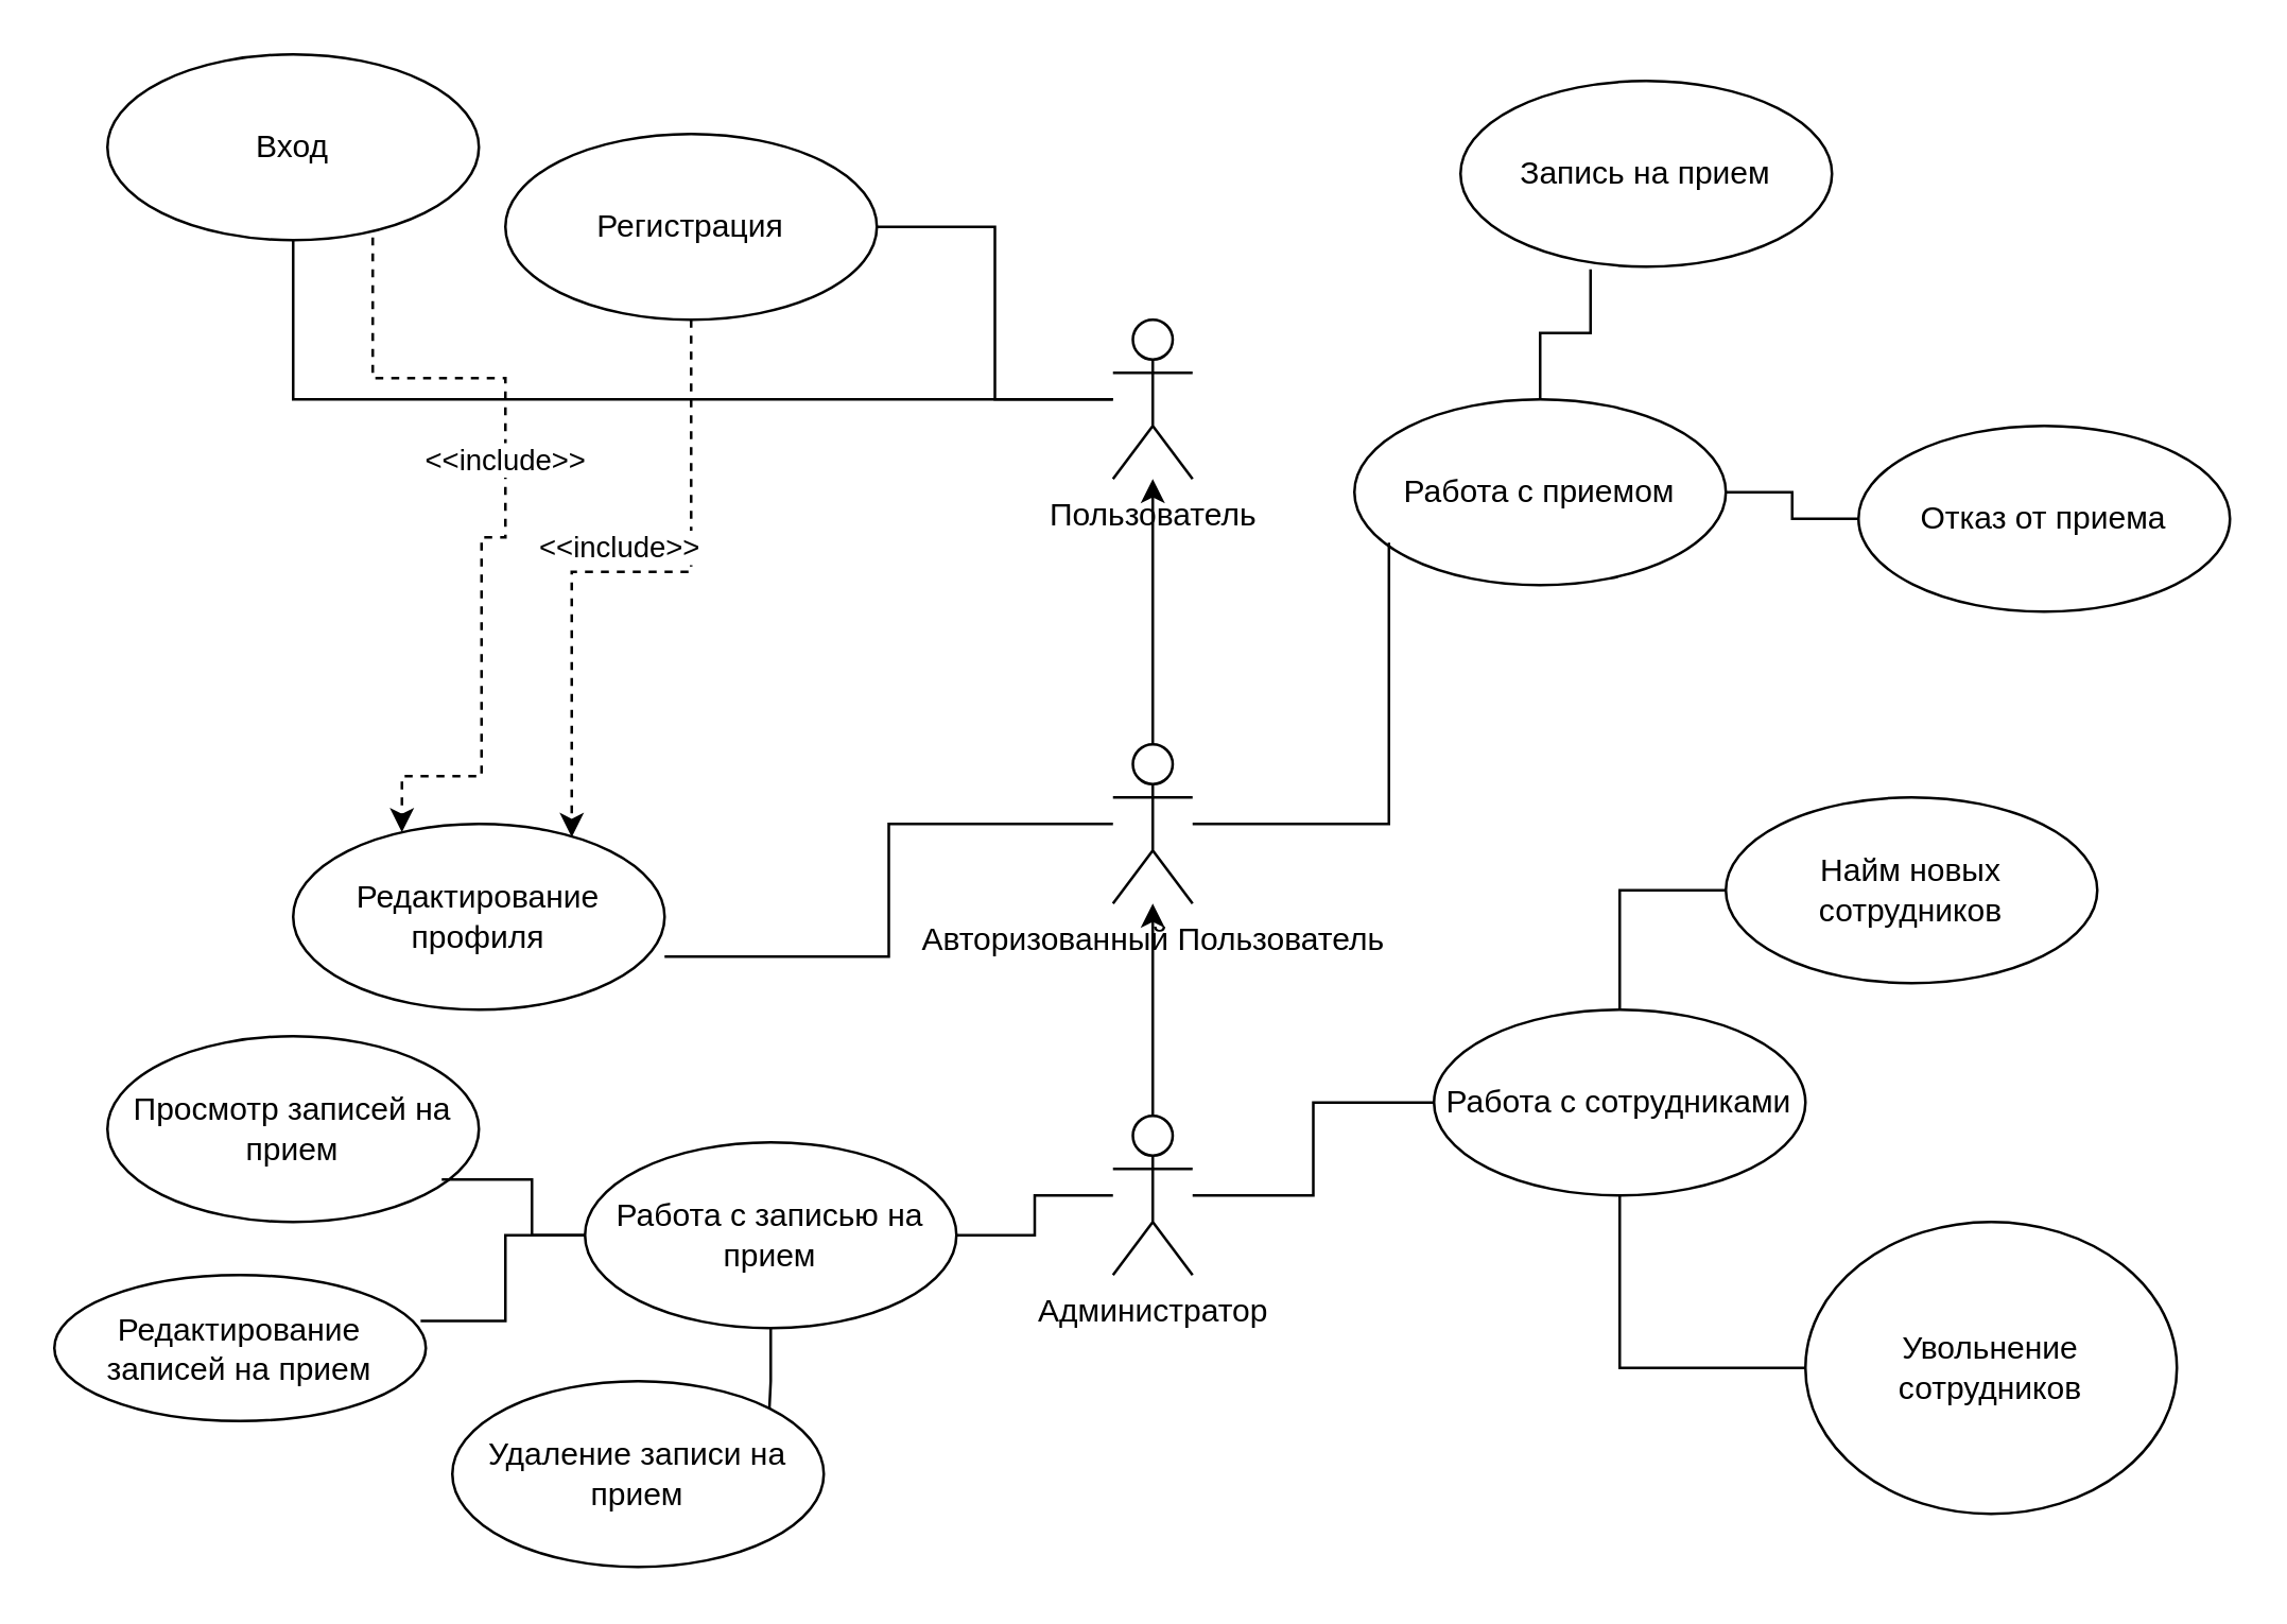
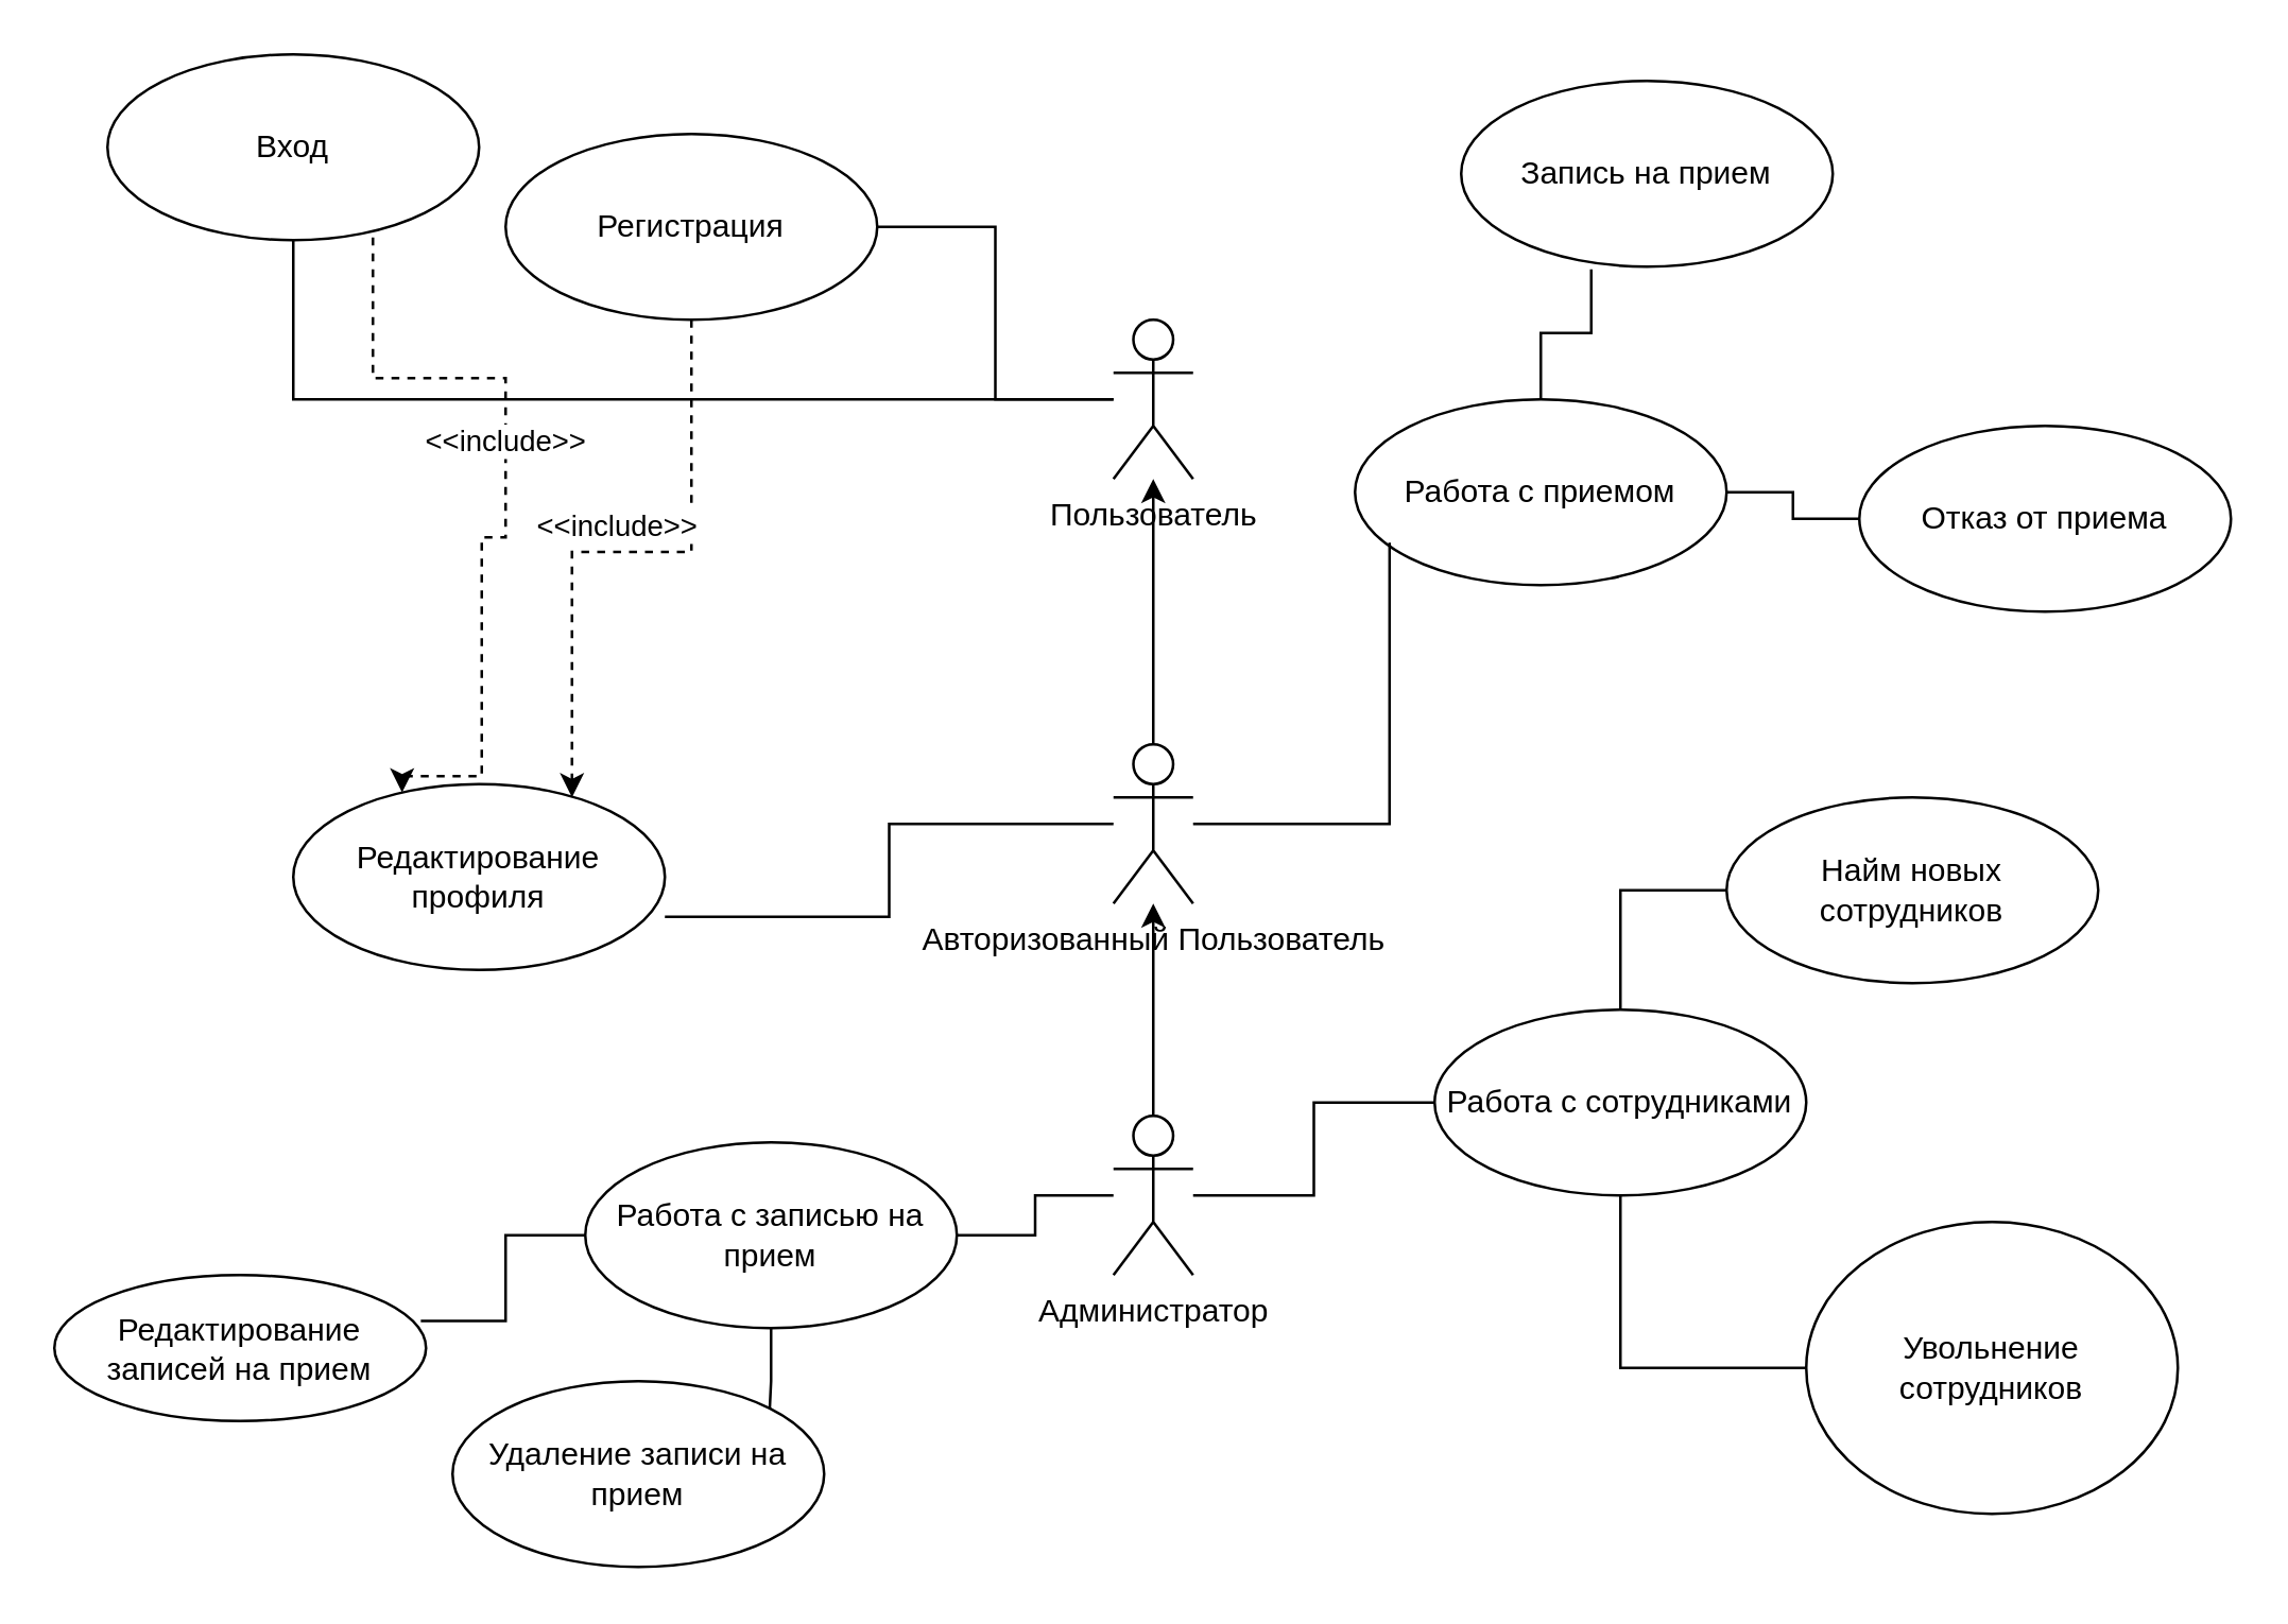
- <mxCell id="15" value="Редактирование профиля" style="ellipse;whiteSpace=wrap;html=1;" parent="1" vertex="1"><mxGeometry x="110" y="310" width="140" height="70" as="geometry" /></mxCell>
+ <mxCell id="15" value="Редактирование профиля" style="ellipse;whiteSpace=wrap;html=1;" parent="1" vertex="1"><mxGeometry x="110" y="295" width="140" height="70" as="geometry" /></mxCell>
- <mxCell id="30" value="Просмотр записей на прием" style="ellipse;whiteSpace=wrap;html=1;" parent="1" vertex="1"><mxGeometry x="40" y="390" width="140" height="70" as="geometry" /></mxCell>
- <mxCell id="35" style="edgeStyle=orthogonalEdgeStyle;rounded=0;orthogonalLoop=1;jettySize=auto;html=1;entryX=0.9;entryY=0.771;entryDx=0;entryDy=0;entryPerimeter=0;endArrow=none;endFill=0;" parent="1" source="34" target="30" edge="1"><mxGeometry relative="1" as="geometry" /></mxCell>
